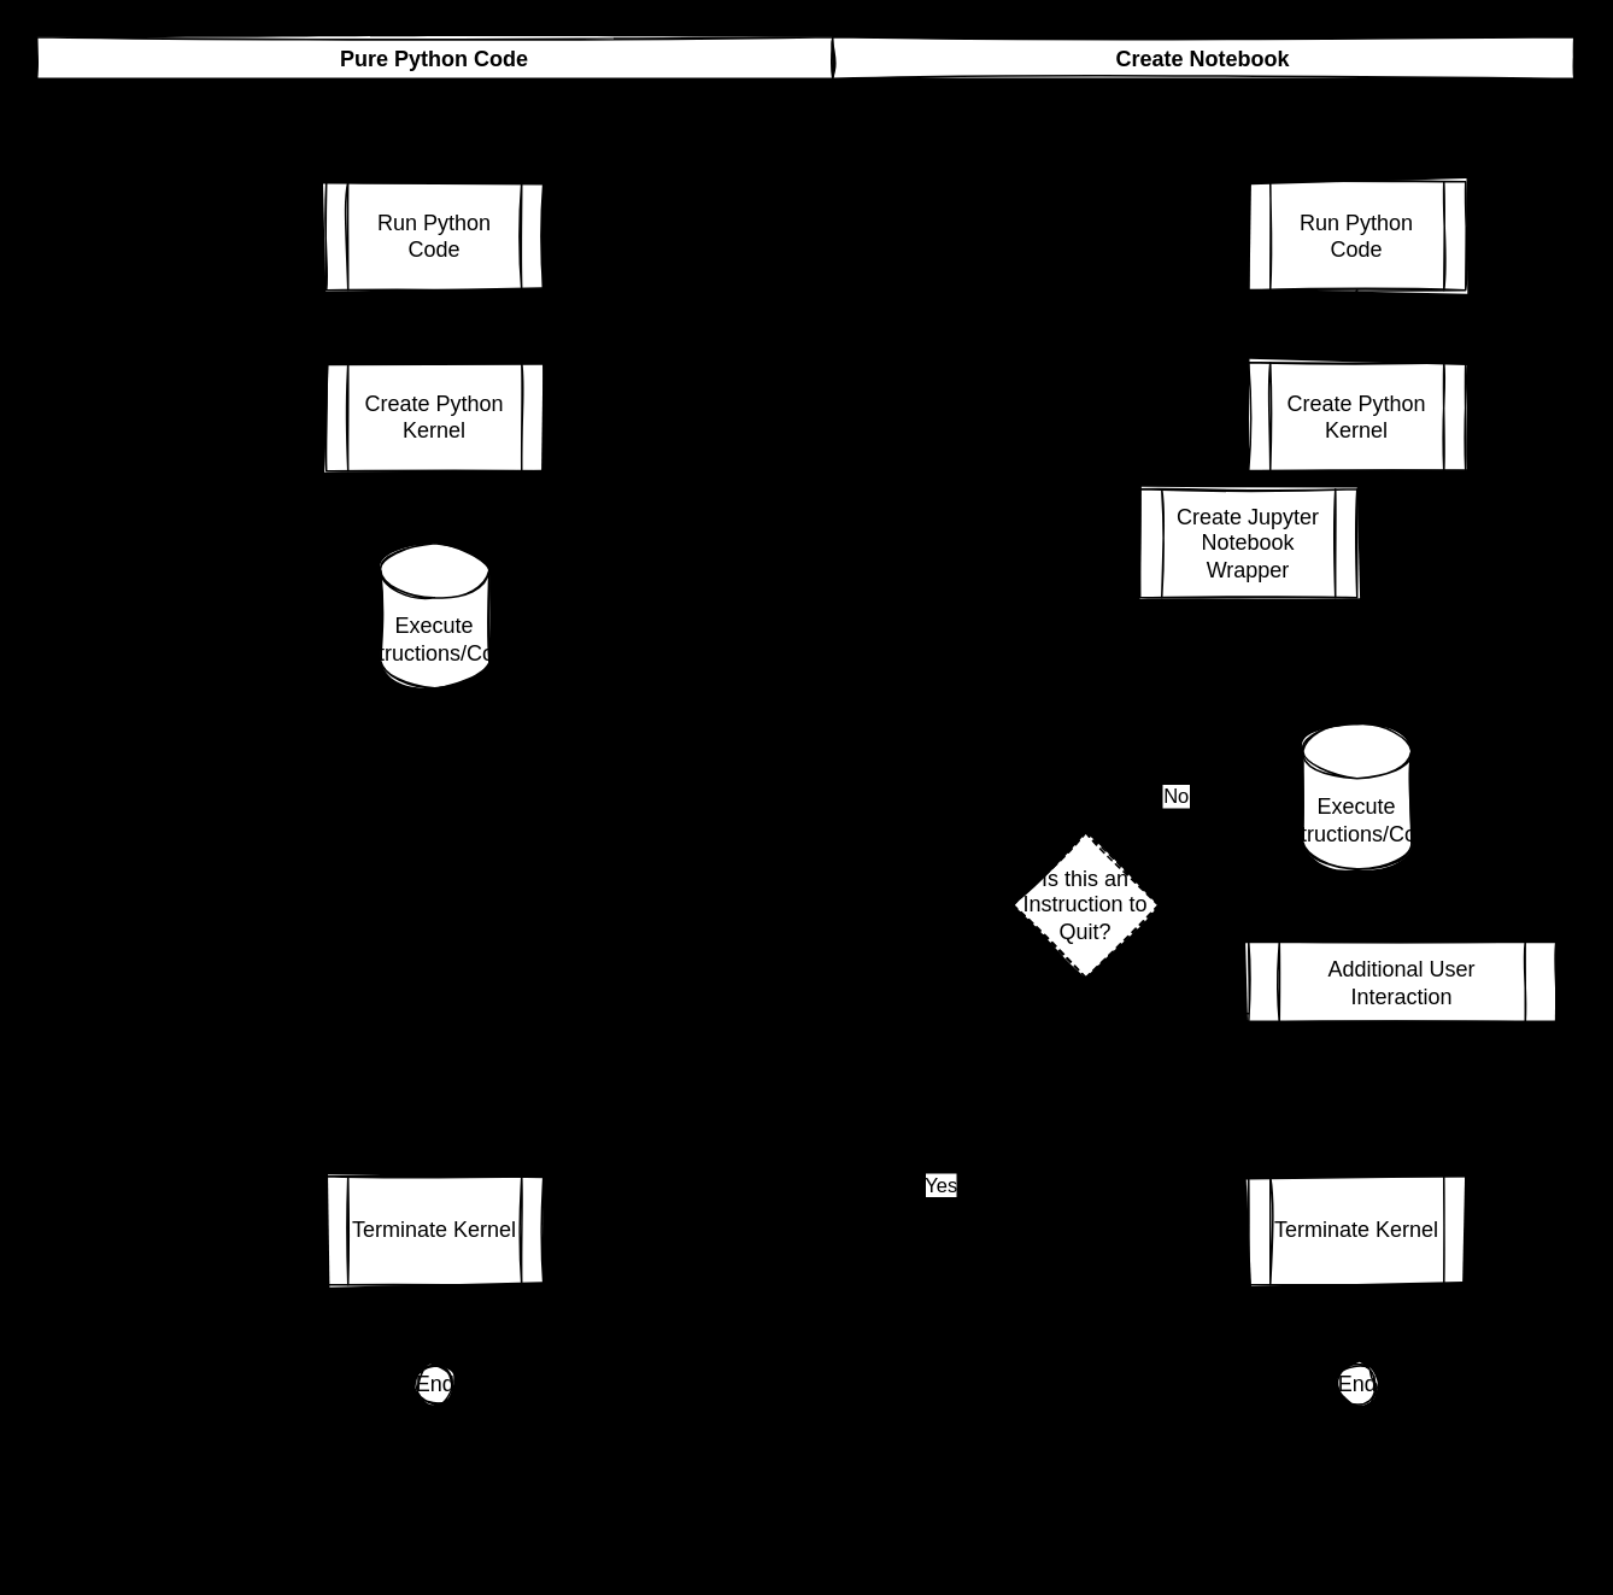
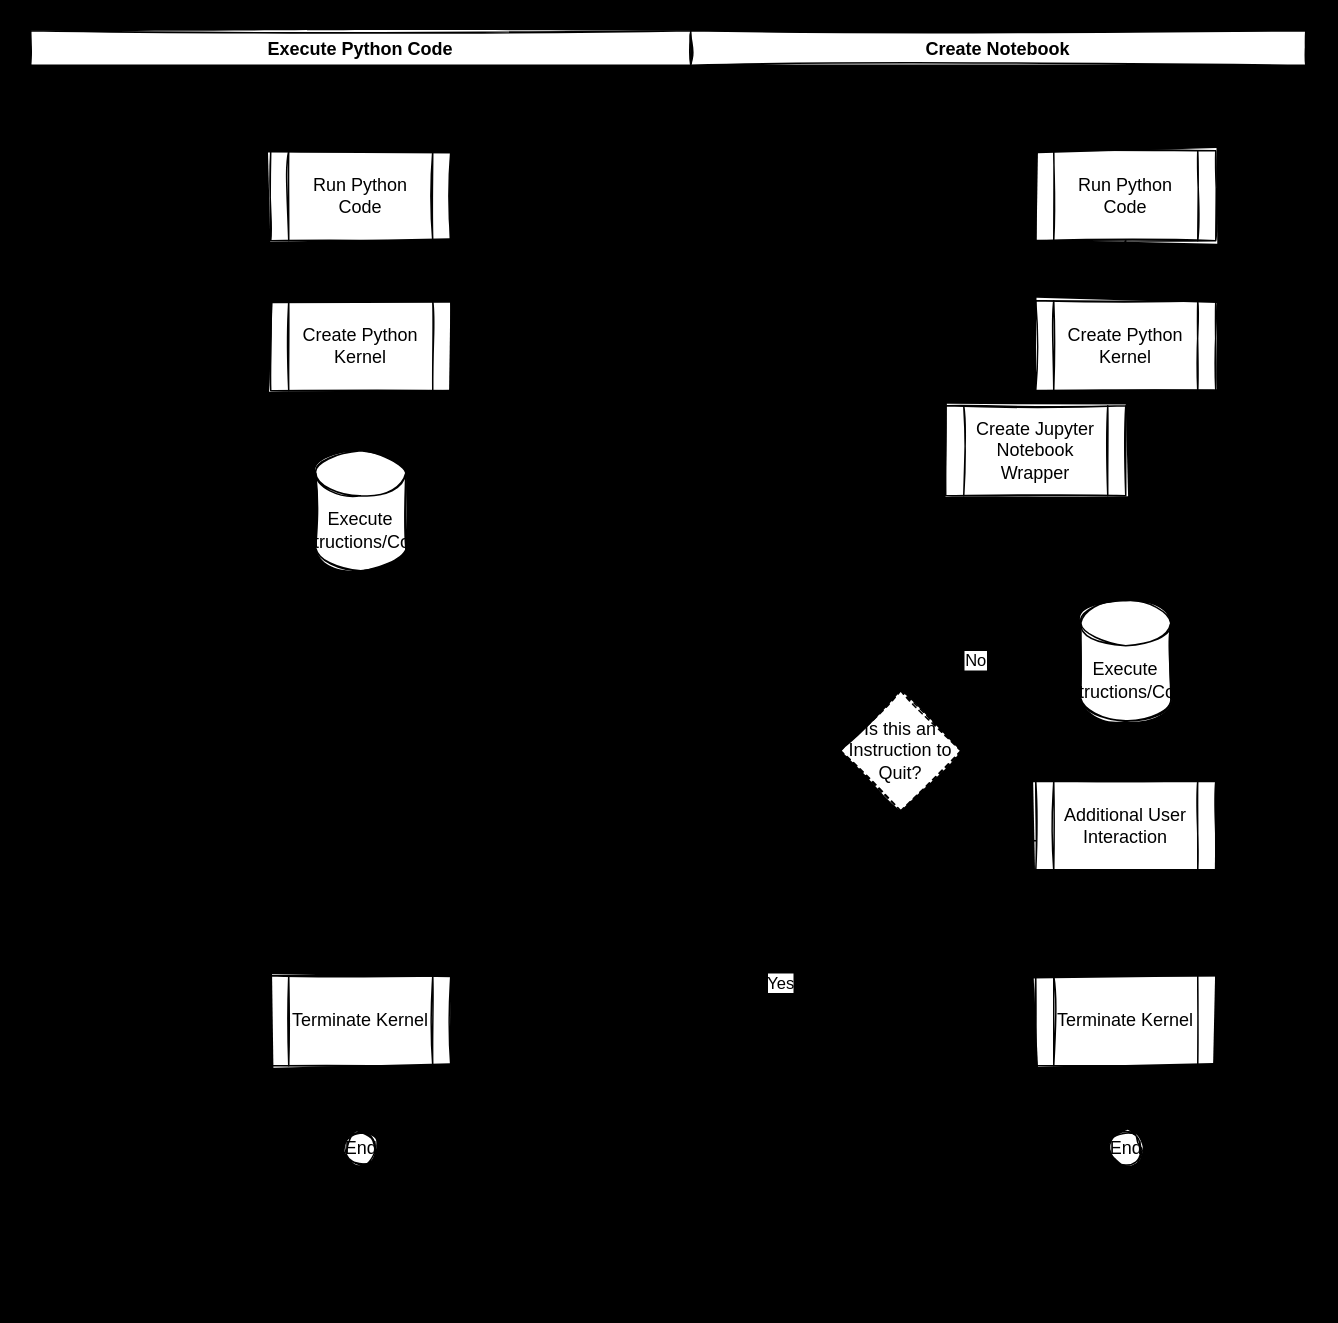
- <mxCell id="3" value="Pure Python Code" style="swimlane;rounded=0;sketch=1;" parent="2" vertex="1"><mxGeometry width="440" height="840" as="geometry" /></mxCell>
+ <mxCell id="3" value="Execute Python Code" style="swimlane;rounded=0;sketch=1;" parent="2" vertex="1"><mxGeometry width="440" height="840" as="geometry" /></mxCell>
- <mxCell id="25" value="Additional User Interaction" style="shape=process;whiteSpace=wrap;html=1;backgroundOutline=1;rounded=0;sketch=1;" parent="13" vertex="1"><mxGeometry x="230" y="500" width="170" height="45" as="geometry" /></mxCell>
+ <mxCell id="25" value="Additional User Interaction" style="shape=process;whiteSpace=wrap;html=1;backgroundOutline=1;rounded=0;sketch=1;" parent="13" vertex="1"><mxGeometry x="230" y="500" width="120" height="60" as="geometry" /></mxCell>
